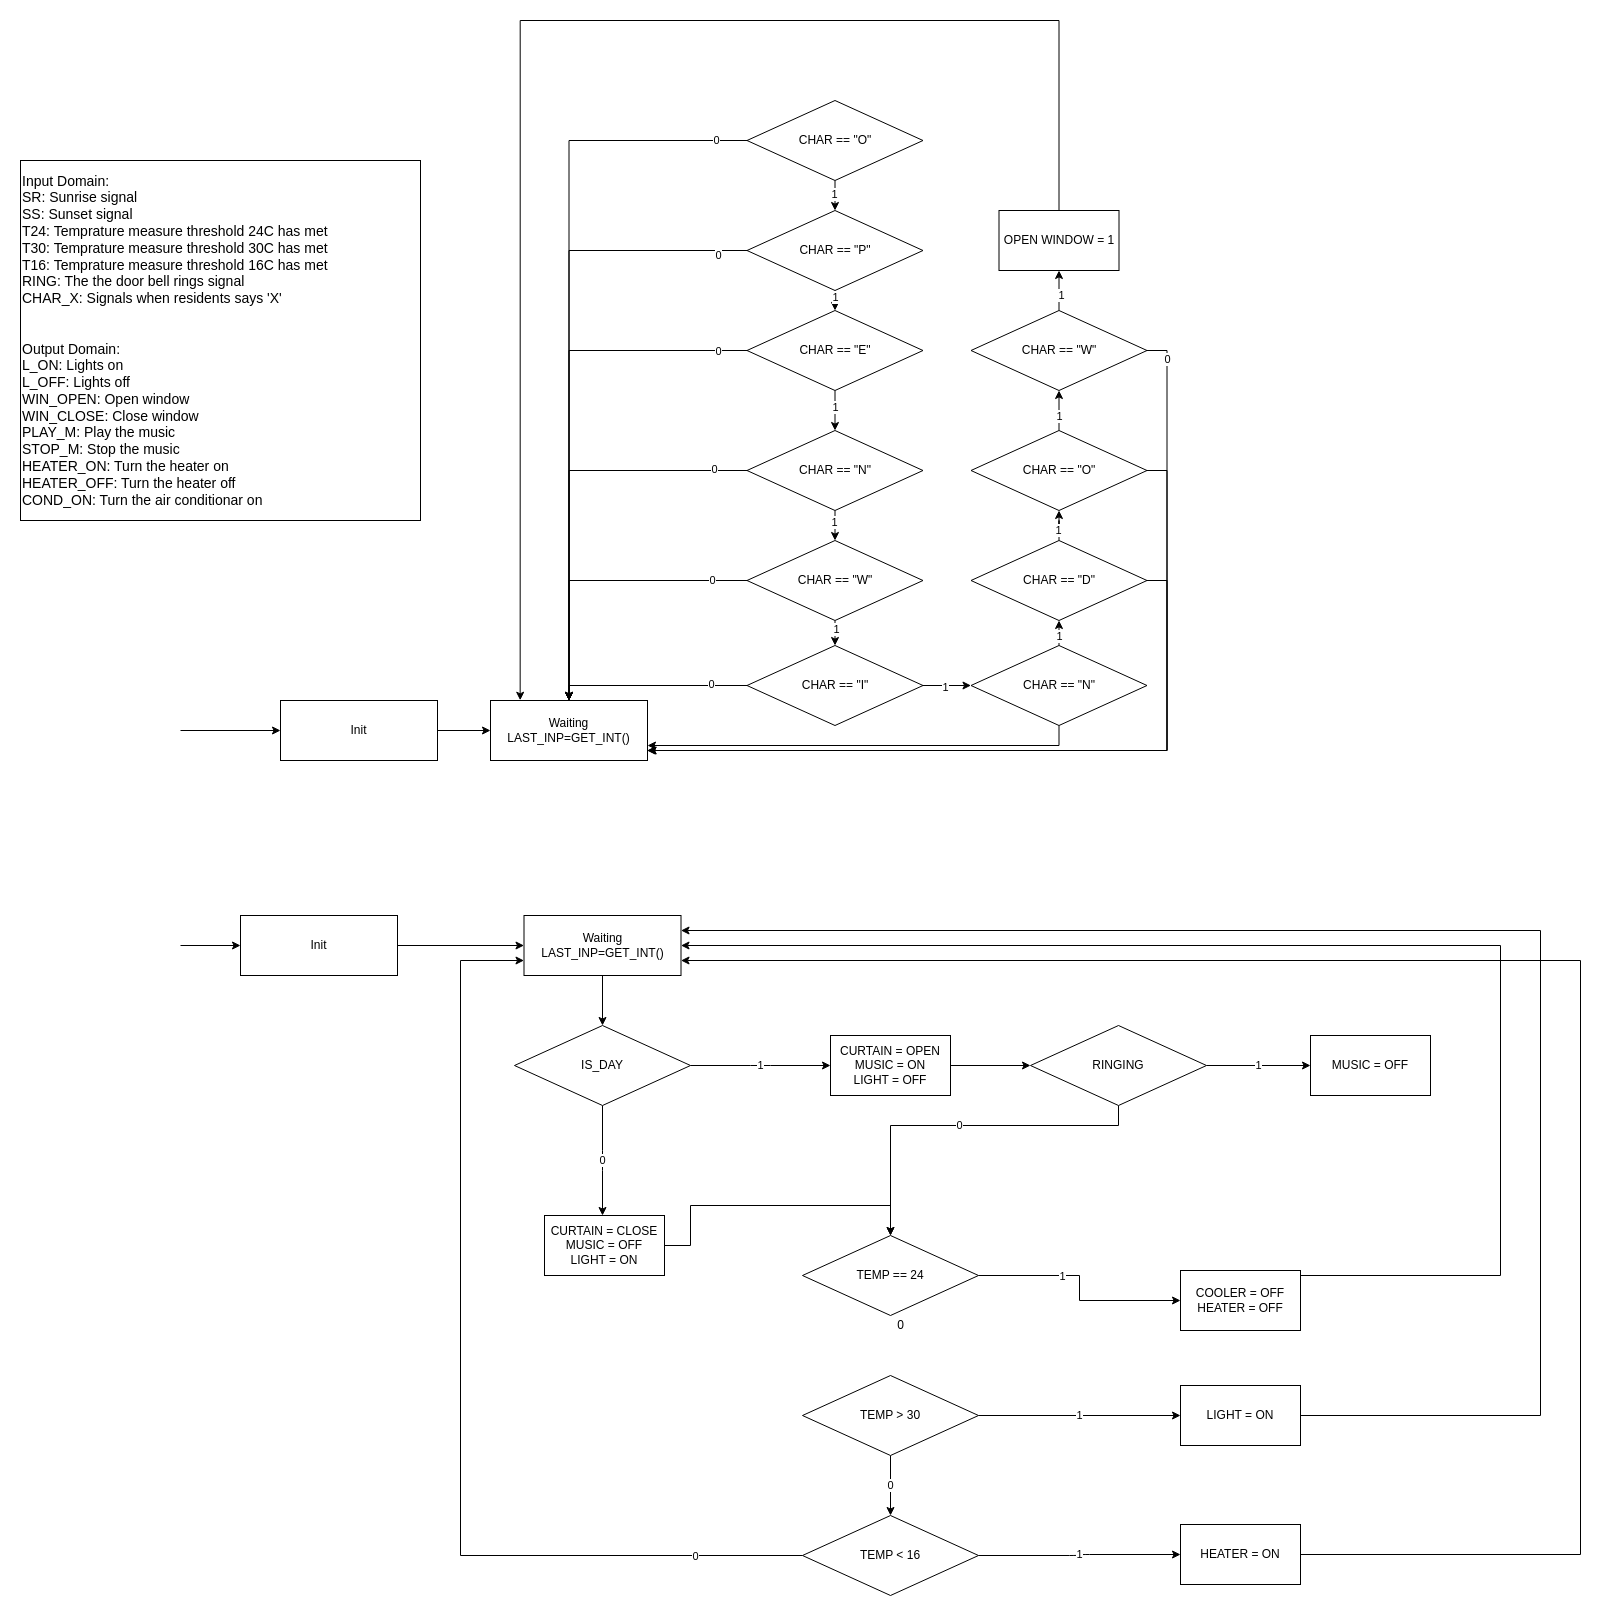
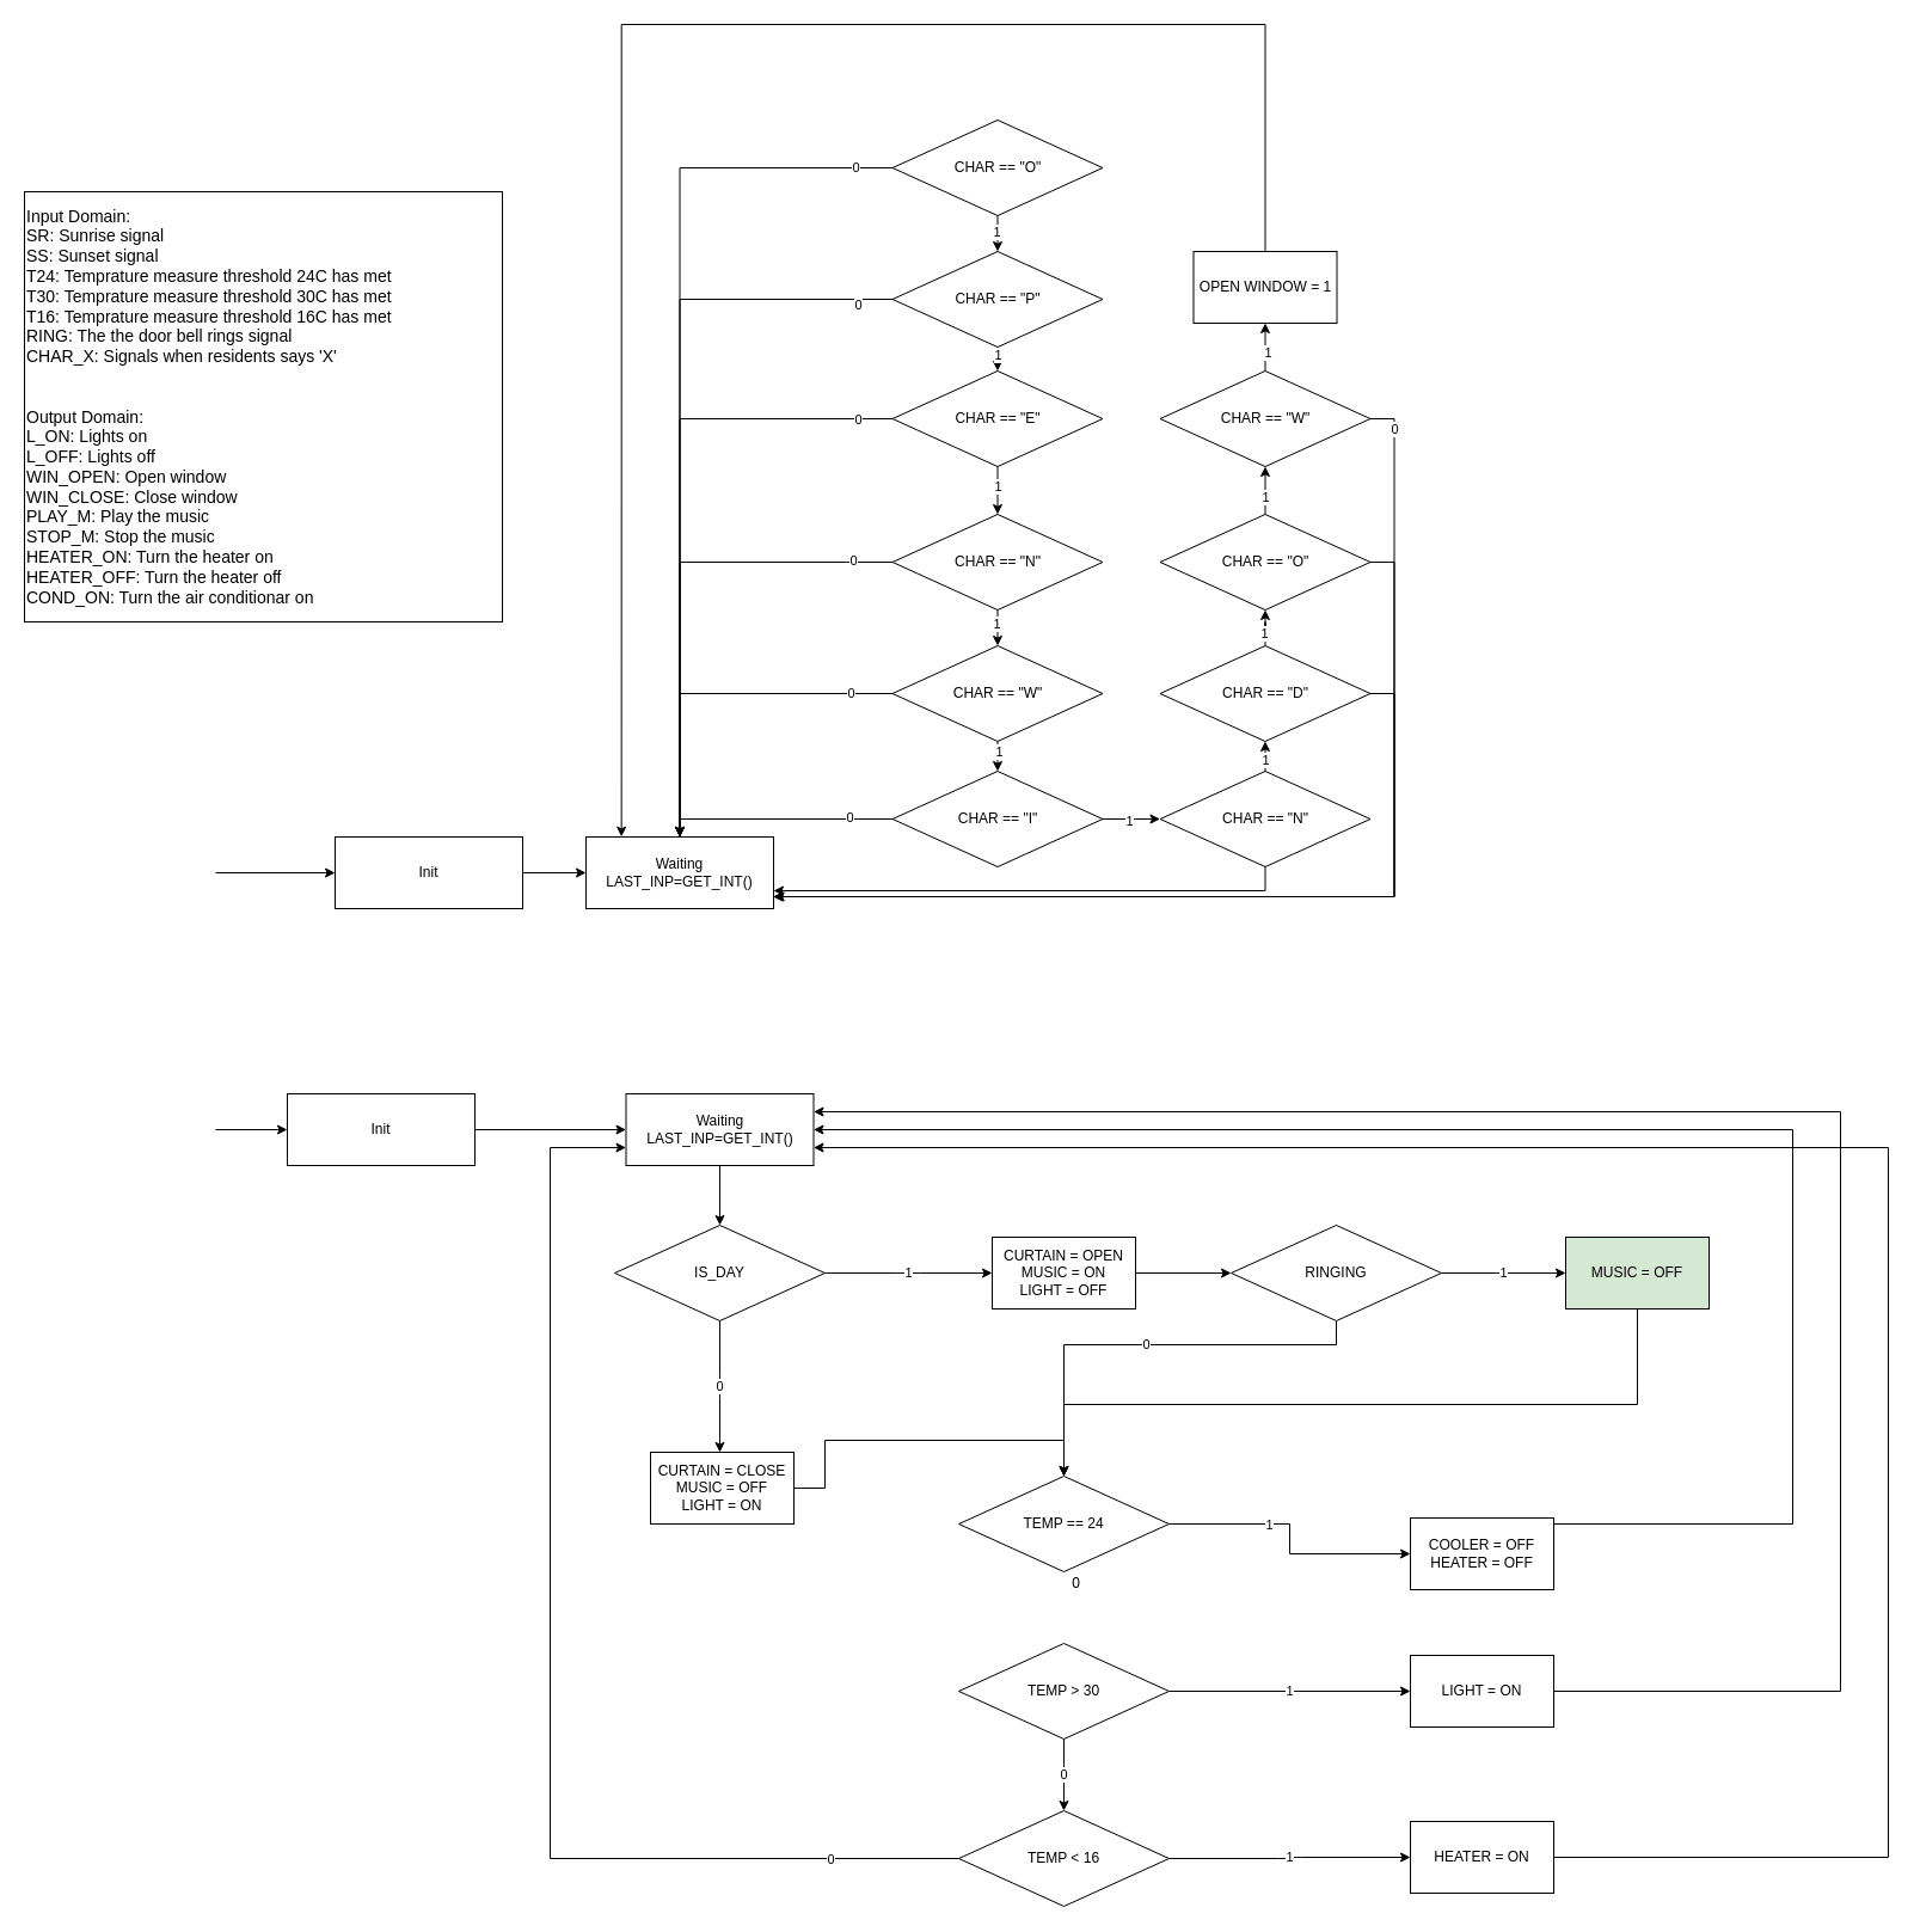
- <mxCell id="80" value="MUSIC = OFF" style="rounded=0;whiteSpace=wrap;html=1;strokeWidth=1;" vertex="1" parent="1"><mxGeometry x="1310" y="1035" width="120" height="60" as="geometry" /></mxCell>
+ <mxCell id="80" value="MUSIC = OFF" style="rounded=0;whiteSpace=wrap;html=1;strokeWidth=1;fillColor=#d5e8d4;" vertex="1" parent="1"><mxGeometry x="1310" y="1035" width="120" height="60" as="geometry" /></mxCell>
+ <mxCell id="79" style="edgeStyle=orthogonalEdgeStyle;rounded=0;orthogonalLoop=1;jettySize=auto;html=1;entryX=0.5;entryY=0;entryDx=0;entryDy=0;" edge="1" parent="1" source="80" target="83"><mxGeometry relative="1" as="geometry"><Array as="points"><mxPoint x="1370" y="1175" /><mxPoint x="890" y="1175" /></Array></mxGeometry></mxCell>
